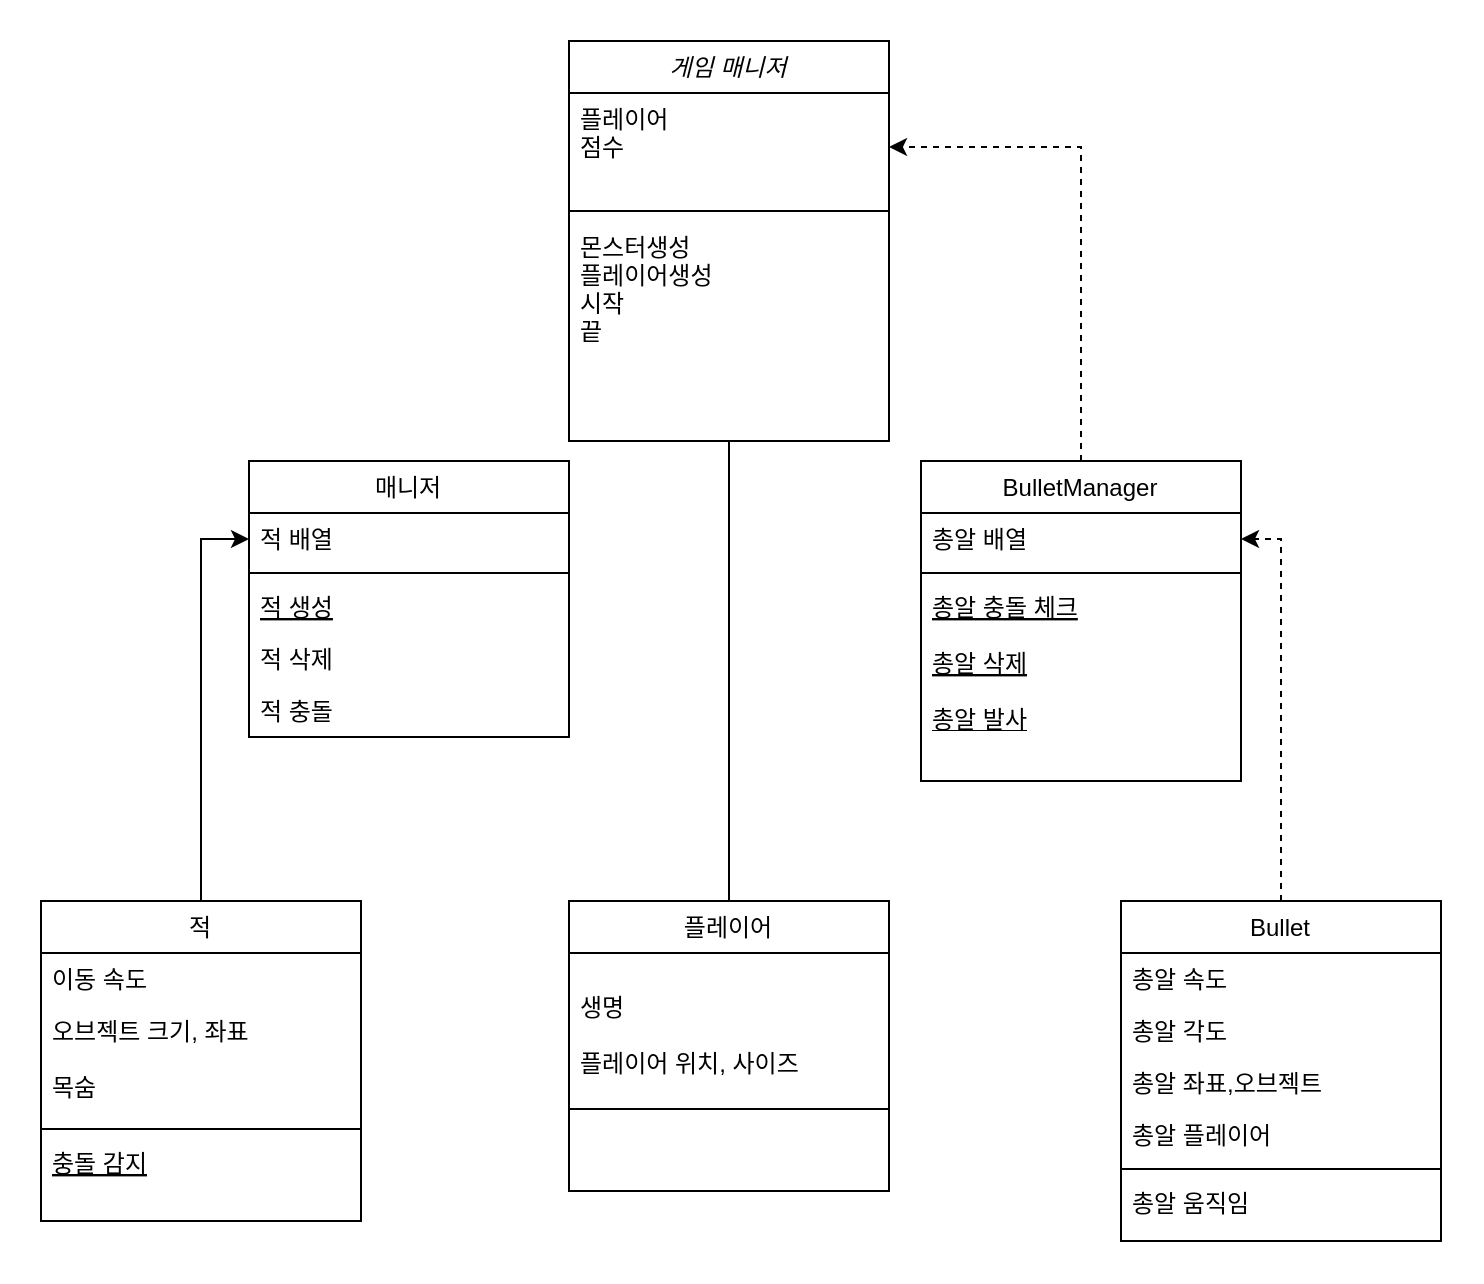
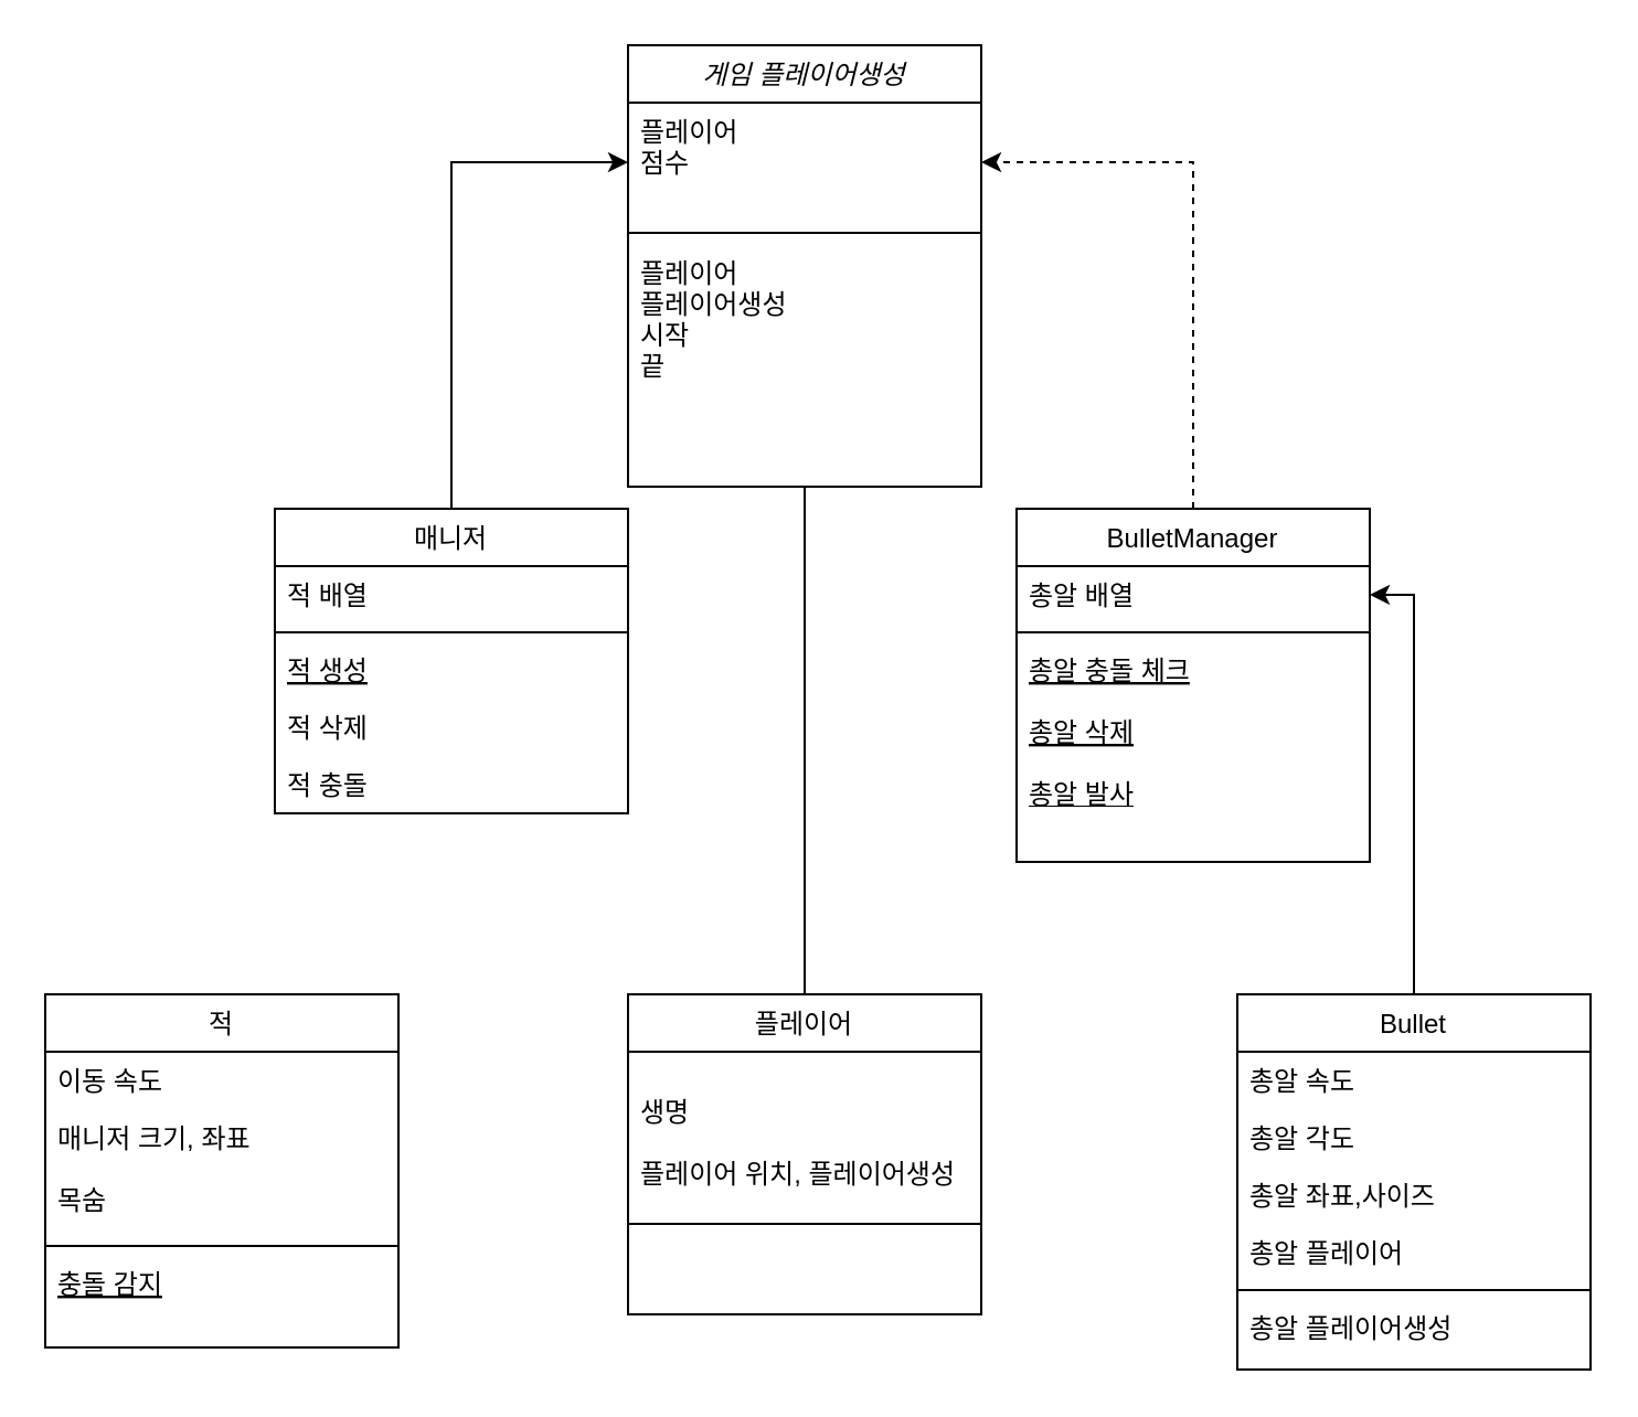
- <mxCell id="2" value="게임 매니저" style="swimlane;fontStyle=2;align=center;verticalAlign=top;childLayout=stackLayout;horizontal=1;startSize=26;horizontalStack=0;resizeParent=1;resizeLast=0;collapsible=1;marginBottom=0;rounded=0;shadow=0;strokeWidth=1;" vertex="1" parent="1"><mxGeometry x="284" y="20" width="160" height="200" as="geometry"><mxRectangle x="230" y="140" width="160" height="26" as="alternateBounds" /></mxGeometry></mxCell>
+ <mxCell id="2" value="게임 플레이어생성" style="swimlane;fontStyle=2;align=center;verticalAlign=top;childLayout=stackLayout;horizontal=1;startSize=26;horizontalStack=0;resizeParent=1;resizeLast=0;collapsible=1;marginBottom=0;rounded=0;shadow=0;strokeWidth=1;" vertex="1" parent="1"><mxGeometry x="284" y="20" width="160" height="200" as="geometry"><mxRectangle x="230" y="140" width="160" height="26" as="alternateBounds" /></mxGeometry></mxCell>
+ <mxCell id="26" style="edgeStyle=orthogonalEdgeStyle;rounded=0;orthogonalLoop=1;jettySize=auto;html=1;exitX=0.5;exitY=0;exitDx=0;exitDy=0;entryX=0;entryY=0.5;entryDx=0;entryDy=0;" edge="1" parent="1" source="27" target="3"><mxGeometry relative="1" as="geometry" /></mxCell>
- <mxCell id="5" value="몬스터생성&#10;플레이어생성&#10;시작&#10;끝" style="text;align=left;verticalAlign=top;spacingLeft=4;spacingRight=4;overflow=hidden;rotatable=0;points=[[0,0.5],[1,0.5]];portConstraint=eastwest;rounded=0;shadow=0;html=0;" vertex="1" parent="2"><mxGeometry y="90" width="160" height="70" as="geometry" /></mxCell>
+ <mxCell id="5" value="플레이어&#10;플레이어생성&#10;시작&#10;끝" style="text;align=left;verticalAlign=top;spacingLeft=4;spacingRight=4;overflow=hidden;rotatable=0;points=[[0,0.5],[1,0.5]];portConstraint=eastwest;rounded=0;shadow=0;html=0;" vertex="1" parent="2"><mxGeometry y="90" width="160" height="70" as="geometry" /></mxCell>
- <mxCell id="6" style="edgeStyle=orthogonalEdgeStyle;rounded=0;orthogonalLoop=1;jettySize=auto;html=1;exitX=0.5;exitY=0;exitDx=0;exitDy=0;entryX=0;entryY=0.5;entryDx=0;entryDy=0;" edge="1" parent="1" source="7" target="28"><mxGeometry relative="1" as="geometry" /></mxCell>
- <mxCell id="13" style="edgeStyle=orthogonalEdgeStyle;rounded=0;orthogonalLoop=1;jettySize=auto;html=1;exitX=0.5;exitY=0;exitDx=0;exitDy=0;entryX=1;entryY=0.5;entryDx=0;entryDy=0;dashed=1;" edge="1" parent="1" source="14" target="23"><mxGeometry relative="1" as="geometry"><mxPoint x="610" y="420" as="targetPoint" /></mxGeometry></mxCell>
+ <mxCell id="13" style="edgeStyle=orthogonalEdgeStyle;rounded=0;orthogonalLoop=1;jettySize=auto;html=1;exitX=0.5;exitY=0;exitDx=0;exitDy=0;entryX=1;entryY=0.5;entryDx=0;entryDy=0;" edge="1" parent="1" source="14" target="23"><mxGeometry relative="1" as="geometry"><mxPoint x="610" y="420" as="targetPoint" /></mxGeometry></mxCell>
- <mxCell id="34" value="&#10;생명&#10;&#10;플레이어 위치, 사이즈&#10;" style="text;align=left;verticalAlign=top;spacingLeft=4;spacingRight=4;overflow=hidden;rotatable=0;points=[[0,0.5],[1,0.5]];portConstraint=eastwest;" vertex="1" parent="33"><mxGeometry y="26" width="160" height="74" as="geometry" /></mxCell>
+ <mxCell id="34" value="&#10;생명&#10;&#10;플레이어 위치, 플레이어생성&#10;" style="text;align=left;verticalAlign=top;spacingLeft=4;spacingRight=4;overflow=hidden;rotatable=0;points=[[0,0.5],[1,0.5]];portConstraint=eastwest;" vertex="1" parent="33"><mxGeometry y="26" width="160" height="74" as="geometry" /></mxCell>
- <mxCell id="9" value="오브젝트 크기, 좌표&#10;&#10;목숨" style="text;align=left;verticalAlign=top;spacingLeft=4;spacingRight=4;overflow=hidden;rotatable=0;points=[[0,0.5],[1,0.5]];portConstraint=eastwest;rounded=0;shadow=0;html=0;" vertex="1" parent="7"><mxGeometry y="52" width="160" height="58" as="geometry" /></mxCell>
+ <mxCell id="9" value="매니저 크기, 좌표&#10;&#10;목숨" style="text;align=left;verticalAlign=top;spacingLeft=4;spacingRight=4;overflow=hidden;rotatable=0;points=[[0,0.5],[1,0.5]];portConstraint=eastwest;rounded=0;shadow=0;html=0;" vertex="1" parent="7"><mxGeometry y="52" width="160" height="58" as="geometry" /></mxCell>
- <mxCell id="17" value="총알 좌표,오브젝트" style="text;align=left;verticalAlign=top;spacingLeft=4;spacingRight=4;overflow=hidden;rotatable=0;points=[[0,0.5],[1,0.5]];portConstraint=eastwest;rounded=0;shadow=0;html=0;" vertex="1" parent="14"><mxGeometry y="78" width="160" height="26" as="geometry" /></mxCell>
+ <mxCell id="17" value="총알 좌표,사이즈" style="text;align=left;verticalAlign=top;spacingLeft=4;spacingRight=4;overflow=hidden;rotatable=0;points=[[0,0.5],[1,0.5]];portConstraint=eastwest;rounded=0;shadow=0;html=0;" vertex="1" parent="14"><mxGeometry y="78" width="160" height="26" as="geometry" /></mxCell>
- <mxCell id="20" value="총알 움직임&#10;" style="text;align=left;verticalAlign=top;spacingLeft=4;spacingRight=4;overflow=hidden;rotatable=0;points=[[0,0.5],[1,0.5]];portConstraint=eastwest;" vertex="1" parent="14"><mxGeometry y="138" width="160" height="32" as="geometry" /></mxCell>
+ <mxCell id="20" value="총알 플레이어생성&#10;" style="text;align=left;verticalAlign=top;spacingLeft=4;spacingRight=4;overflow=hidden;rotatable=0;points=[[0,0.5],[1,0.5]];portConstraint=eastwest;" vertex="1" parent="14"><mxGeometry y="138" width="160" height="32" as="geometry" /></mxCell>
